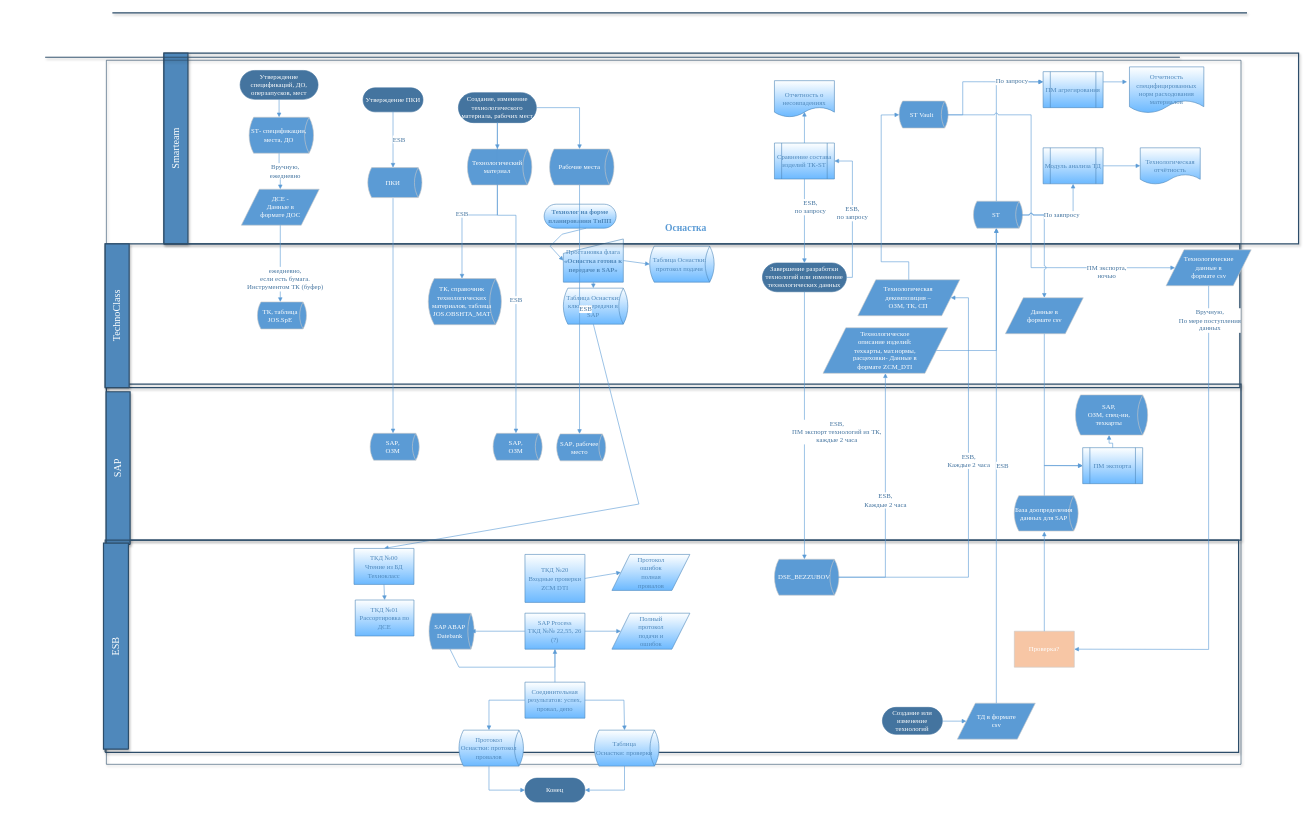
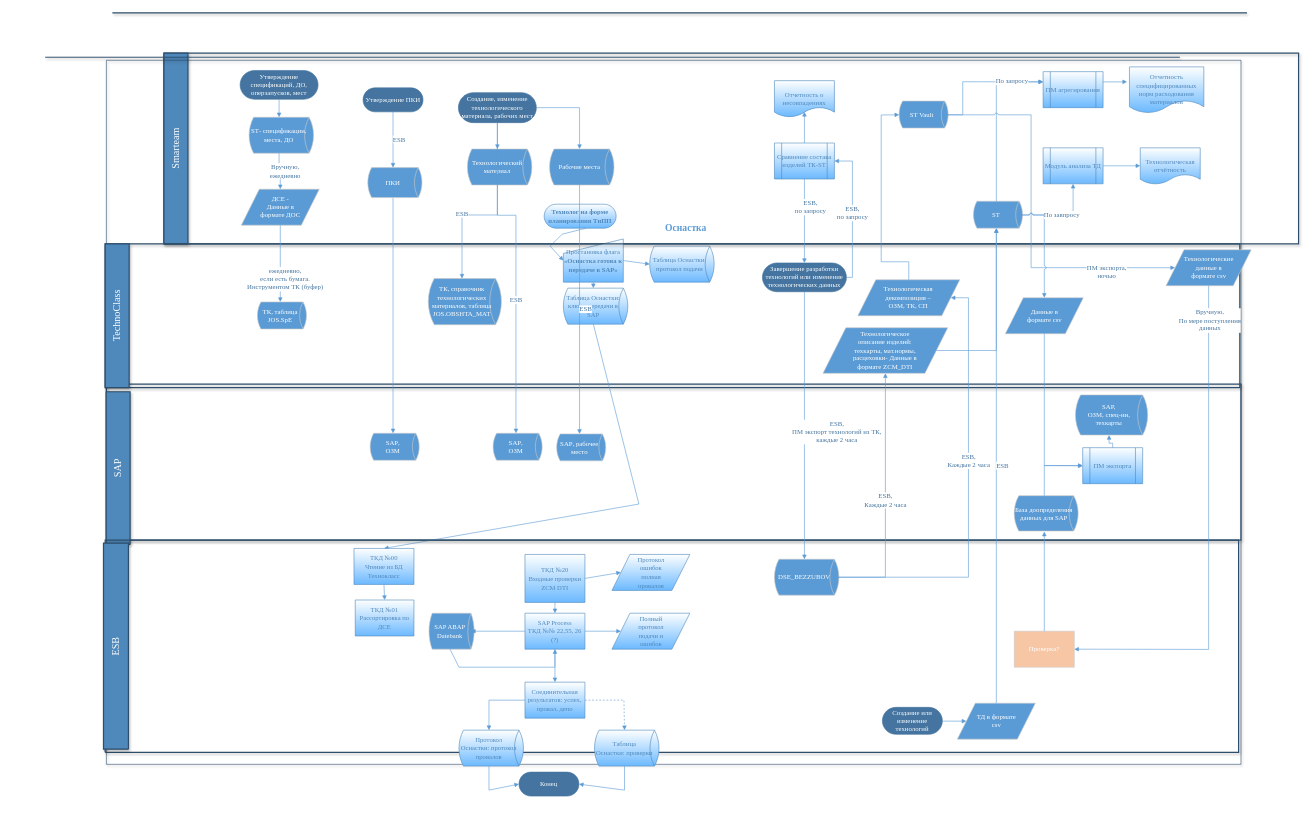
+ <mxCell id="86" style="vsdxID=21;edgeStyle=none;startArrow=none;endArrow=block;startSize=5;endSize=5;strokeColor=#5b9bd5;spacingTop=0;spacingBottom=0;spacingLeft=0;spacingRight=0;verticalAlign=middle;html=1;labelBackgroundColor=#ffffff;rounded=0;exitX=0.5;exitY=1;exitDx=0;exitDy=0;exitPerimeter=0;entryX=0.5;entryY=0;entryDx=0;entryDy=0;entryPerimeter=0;" edge="1" source="75" target="78" parent="69"><mxGeometry relative="1" as="geometry"><mxPoint x="10" as="offset" /><Array as="points" /></mxGeometry></mxCell>
- <mxCell id="88" style="vsdxID=30;edgeStyle=none;startArrow=none;endArrow=none;startSize=5;endSize=5;strokeColor=#5b9bd5;spacingTop=0;spacingBottom=0;spacingLeft=0;spacingRight=0;verticalAlign=middle;html=1;labelBackgroundColor=#ffffff;rounded=0;exitX=0.5;exitY=1;exitDx=0;exitDy=0;exitPerimeter=0;entryX=0.5;entryY=0;entryDx=0;entryDy=0;entryPerimeter=0;" edge="1" source="78" target="82" parent="69"><mxGeometry relative="1" as="geometry"><mxPoint x="10" y="-1" as="offset" /><Array as="points" /></mxGeometry></mxCell>
+ <mxCell id="88" style="vsdxID=30;edgeStyle=none;startArrow=none;endArrow=block;startSize=5;endSize=5;strokeColor=#5b9bd5;spacingTop=0;spacingBottom=0;spacingLeft=0;spacingRight=0;verticalAlign=middle;html=1;labelBackgroundColor=#ffffff;rounded=0;exitX=0.5;exitY=1;exitDx=0;exitDy=0;exitPerimeter=0;entryX=0.5;entryY=0;entryDx=0;entryDy=0;entryPerimeter=0;" edge="1" source="78" target="82" parent="69"><mxGeometry relative="1" as="geometry"><mxPoint x="10" y="-1" as="offset" /><Array as="points" /></mxGeometry></mxCell>
- <mxCell id="90" style="vsdxID=34;edgeStyle=none;startArrow=none;endArrow=block;startSize=5;endSize=5;strokeColor=#5b9bd5;spacingTop=0;spacingBottom=0;spacingLeft=0;spacingRight=0;verticalAlign=middle;html=1;labelBackgroundColor=#ffffff;rounded=0;exitX=1;exitY=0.5;exitDx=0;exitDy=0;exitPerimeter=0;entryX=0.5;entryY=0;entryDx=0;entryDy=0;entryPerimeter=0;" edge="1" source="82" target="84" parent="69"><mxGeometry relative="1" as="geometry"><mxPoint x="-1" as="offset" /><Array as="points"><mxPoint x="865.02" y="267" /></Array></mxGeometry></mxCell>
+ <mxCell id="90" style="vsdxID=34;edgeStyle=none;startArrow=none;endArrow=block;startSize=5;endSize=5;strokeColor=#5b9bd5;spacingTop=0;spacingBottom=0;spacingLeft=0;spacingRight=0;verticalAlign=middle;html=1;labelBackgroundColor=#ffffff;rounded=0;exitX=1;exitY=0.5;exitDx=0;exitDy=0;exitPerimeter=0;entryX=0.5;entryY=0;entryDx=0;entryDy=0;entryPerimeter=0;dashed=1;" edge="1" source="82" target="84" parent="69"><mxGeometry relative="1" as="geometry"><mxPoint x="-1" as="offset" /><Array as="points"><mxPoint x="865.02" y="267" /></Array></mxGeometry></mxCell>
- <mxCell id="85" value="&lt;font style=&quot;font-size:11px;font-family:Calibri;color:#feffff;direction:ltr;letter-spacing:0px;line-height:120%;opacity:1&quot;&gt;Конец&lt;br/&gt;&lt;/font&gt;" style="verticalAlign=middle;align=center;vsdxID=66;fillColor=#44749f;gradientColor=none;shape=stencil(tVLLDsIgEPwajiQIMfFe638Qu22JCM2Ctv69kK0Rm9qDibeZndkXC1NV6PUATIoQ0V9gNE3smToyKY3rAU1MiKmaqar1CB36m2uIDzo7M7r6e64wUZ4UOUWKB9GdIH4irzWu8B42vRrPScNFXZzN+5mvl3qJXE8mcPRRR+Pdh2Y1dsBTE95a3c0TkBRGgKEIb6wg1/r+ssCXd/vLCgm8z9caa+n6pb48dwrRV1H1Ew==);strokeColor=#41719c;spacingTop=-1;spacingBottom=-1;spacingLeft=-1;spacingRight=-1;labelBackgroundColor=none;rounded=0;html=1;whiteSpace=wrap;" vertex="1" parent="69"><mxGeometry x="700" y="397" width="100" height="40" as="geometry" /></mxCell>
+ <mxCell id="85" value="&lt;font style=&quot;font-size:11px;font-family:Calibri;color:#feffff;direction:ltr;letter-spacing:0px;line-height:120%;opacity:1&quot;&gt;Конец&lt;br/&gt;&lt;/font&gt;" style="verticalAlign=middle;align=center;vsdxID=66;fillColor=#44749f;gradientColor=none;shape=stencil(tVLLDsIgEPwajiQIMfFe638Qu22JCM2Ctv69kK0Rm9qDibeZndkXC1NV6PUATIoQ0V9gNE3smToyKY3rAU1MiKmaqar1CB36m2uIDzo7M7r6e64wUZ4UOUWKB9GdIH4irzWu8B42vRrPScNFXZzN+5mvl3qJXE8mcPRRR+Pdh2Y1dsBTE95a3c0TkBRGgKEIb6wg1/r+ssCXd/vLCgm8z9caa+n6pb48dwrRV1H1Ew==);strokeColor=#41719c;spacingTop=-1;spacingBottom=-1;spacingLeft=-1;spacingRight=-1;labelBackgroundColor=none;rounded=0;html=1;whiteSpace=wrap;" vertex="1" parent="69"><mxGeometry x="690" y="387" width="100" height="40" as="geometry" /></mxCell>
